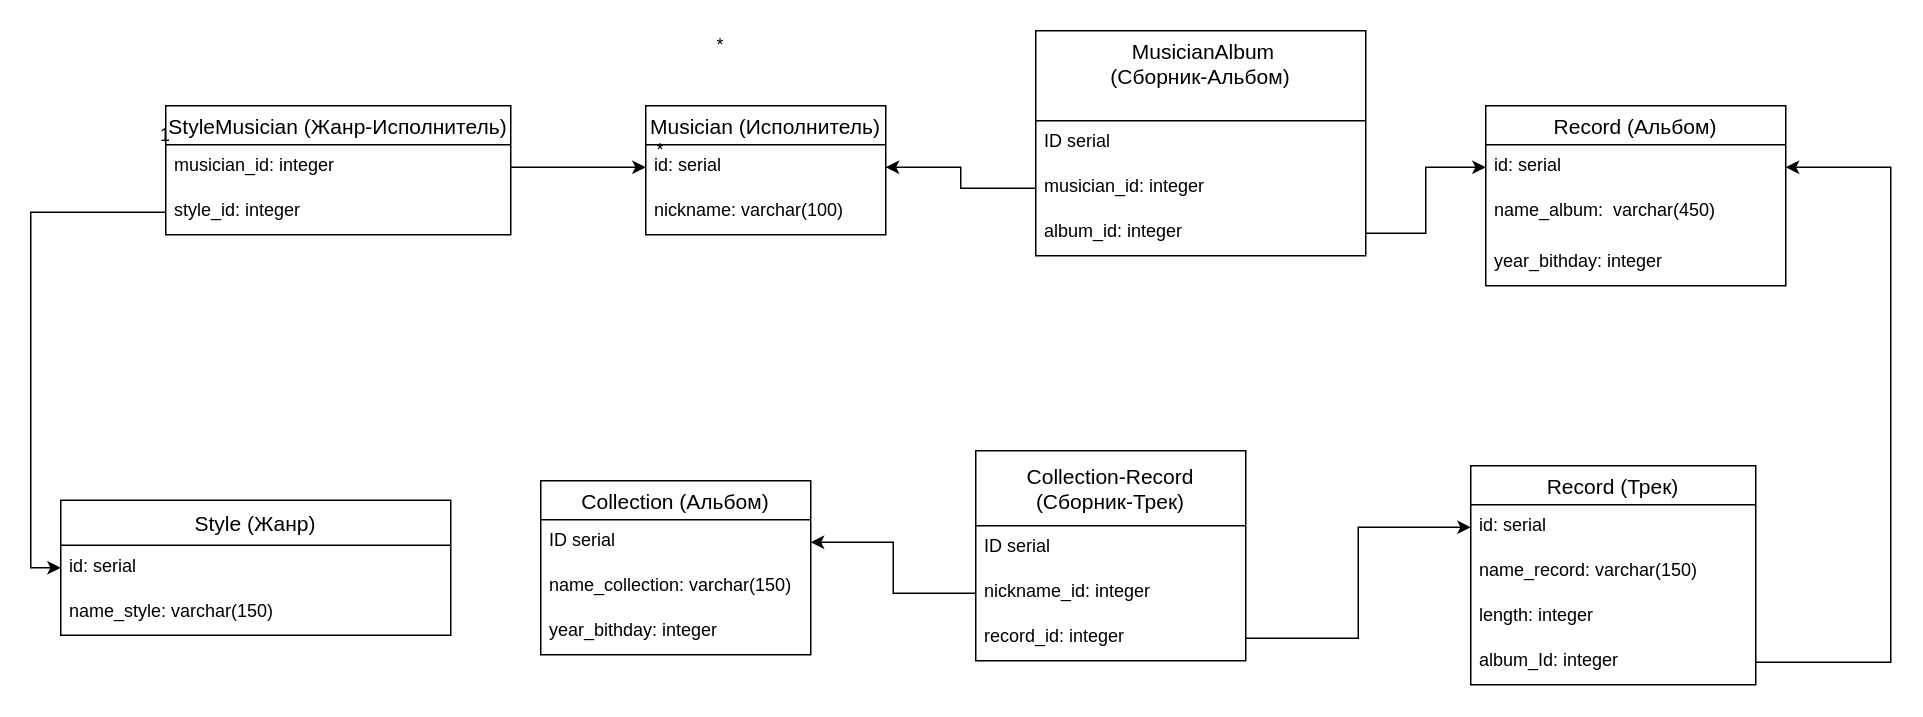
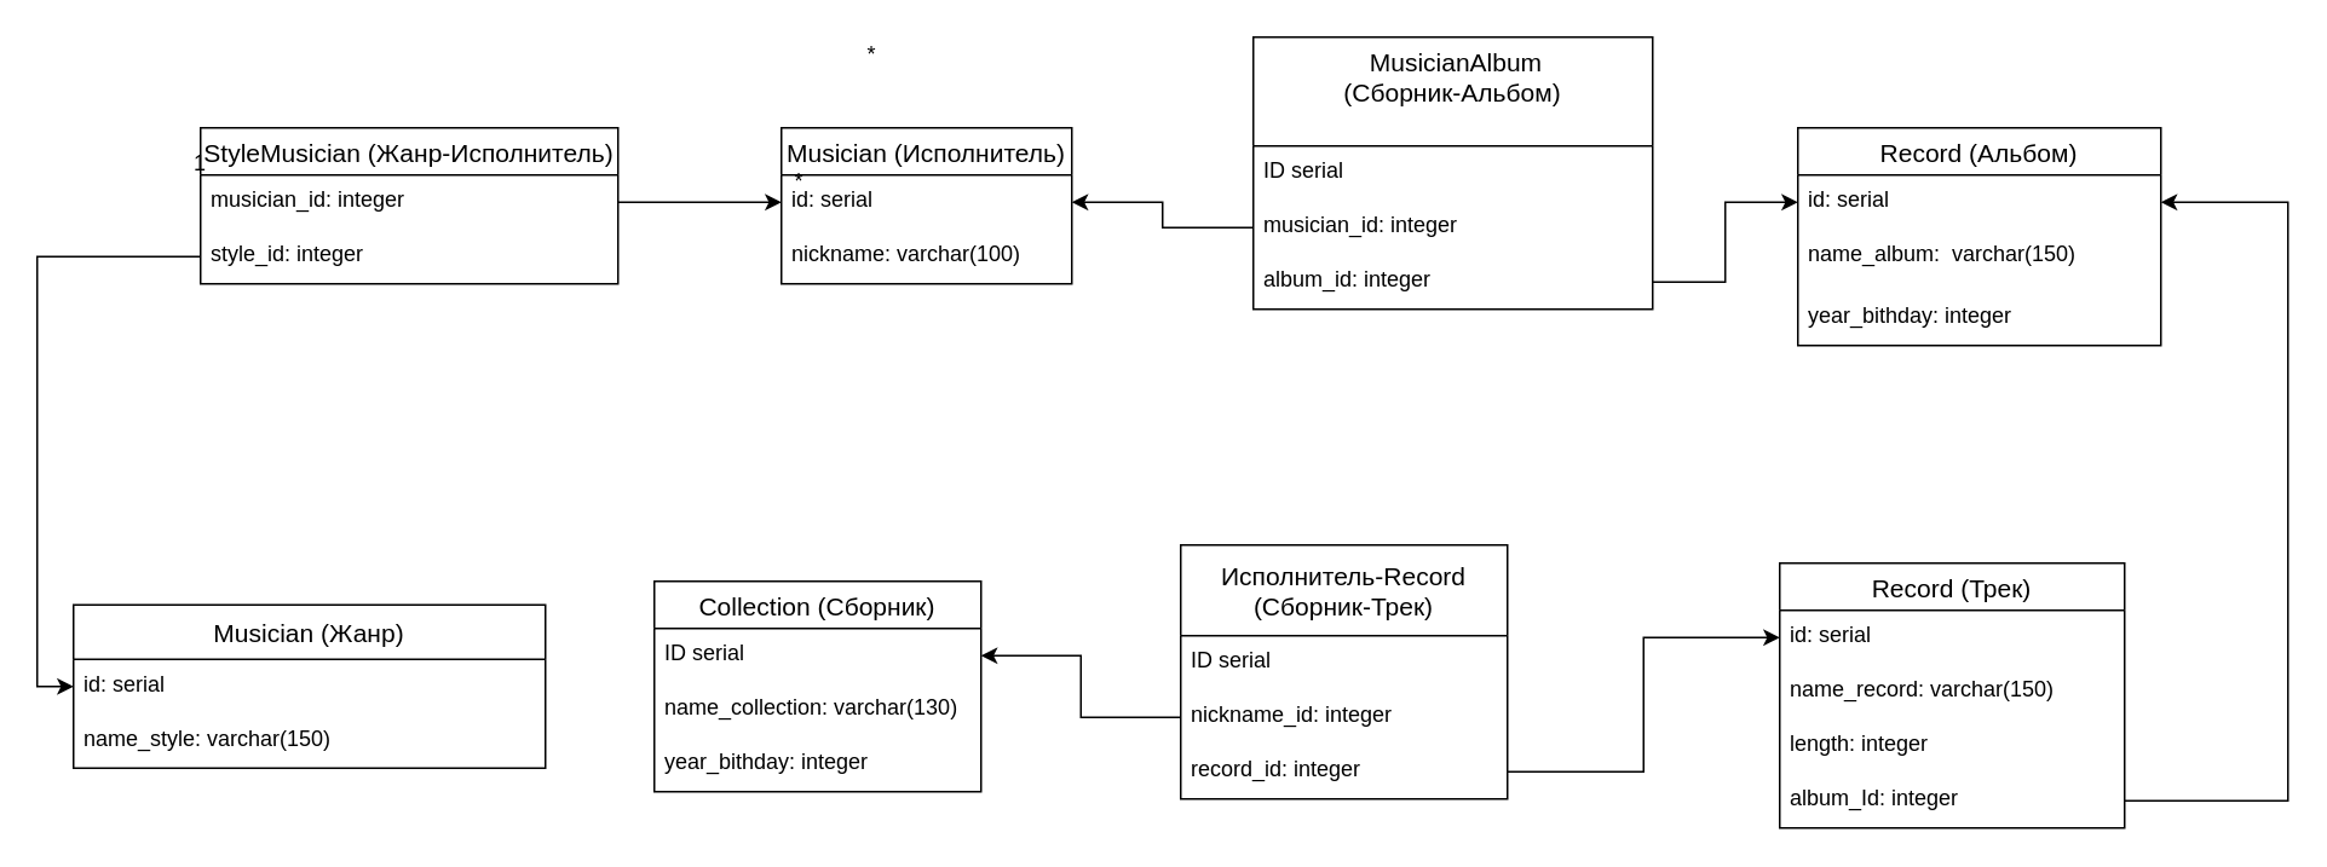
- <mxCell id="7" value="name_album:  varchar(450)" style="text;strokeColor=none;fillColor=none;spacingLeft=4;spacingRight=4;overflow=hidden;rotatable=0;points=[[0,0.5],[1,0.5]];portConstraint=eastwest;fontSize=12;" parent="5" vertex="1"><mxGeometry y="56" width="200" height="34" as="geometry" /></mxCell>
+ <mxCell id="7" value="name_album:  varchar(150)" style="text;strokeColor=none;fillColor=none;spacingLeft=4;spacingRight=4;overflow=hidden;rotatable=0;points=[[0,0.5],[1,0.5]];portConstraint=eastwest;fontSize=12;" parent="5" vertex="1"><mxGeometry y="56" width="200" height="34" as="geometry" /></mxCell>
- <mxCell id="36" value="Сollection-Record &#10;(Сборник-Трек)" style="swimlane;fontStyle=0;childLayout=stackLayout;horizontal=1;startSize=50;horizontalStack=0;resizeParent=1;resizeParentMax=0;resizeLast=0;collapsible=1;marginBottom=0;align=center;fontSize=14;" vertex="1" parent="1"><mxGeometry x="650" y="300" width="180" height="140" as="geometry" /></mxCell>
+ <mxCell id="36" value="Исполнитель-Record &#10;(Сборник-Трек)" style="swimlane;fontStyle=0;childLayout=stackLayout;horizontal=1;startSize=50;horizontalStack=0;resizeParent=1;resizeParentMax=0;resizeLast=0;collapsible=1;marginBottom=0;align=center;fontSize=14;" vertex="1" parent="1"><mxGeometry x="650" y="300" width="180" height="140" as="geometry" /></mxCell>
- <mxCell id="32" value="Сollection (Альбом)" style="swimlane;fontStyle=0;childLayout=stackLayout;horizontal=1;startSize=26;horizontalStack=0;resizeParent=1;resizeParentMax=0;resizeLast=0;collapsible=1;marginBottom=0;align=center;fontSize=14;" vertex="1" parent="1"><mxGeometry x="360" y="320" width="180" height="116" as="geometry" /></mxCell>
+ <mxCell id="32" value="Сollection (Сборник)" style="swimlane;fontStyle=0;childLayout=stackLayout;horizontal=1;startSize=26;horizontalStack=0;resizeParent=1;resizeParentMax=0;resizeLast=0;collapsible=1;marginBottom=0;align=center;fontSize=14;" vertex="1" parent="1"><mxGeometry x="360" y="320" width="180" height="116" as="geometry" /></mxCell>
- <mxCell id="14" value="Style (Жанр)" style="swimlane;fontStyle=0;childLayout=stackLayout;horizontal=1;startSize=30;horizontalStack=0;resizeParent=1;resizeParentMax=0;resizeLast=0;collapsible=1;marginBottom=0;align=center;fontSize=14;" parent="1" vertex="1"><mxGeometry x="40" y="333" width="260" height="90" as="geometry"><mxRectangle x="110" y="210" width="70" height="26" as="alternateBounds" /></mxGeometry></mxCell>
+ <mxCell id="14" value="Musician (Жанр)" style="swimlane;fontStyle=0;childLayout=stackLayout;horizontal=1;startSize=30;horizontalStack=0;resizeParent=1;resizeParentMax=0;resizeLast=0;collapsible=1;marginBottom=0;align=center;fontSize=14;" parent="1" vertex="1"><mxGeometry x="40" y="333" width="260" height="90" as="geometry"><mxRectangle x="110" y="210" width="70" height="26" as="alternateBounds" /></mxGeometry></mxCell>
- <mxCell id="34" value="name_collection: varchar(150)" style="text;strokeColor=none;fillColor=none;spacingLeft=4;spacingRight=4;overflow=hidden;rotatable=0;points=[[0,0.5],[1,0.5]];portConstraint=eastwest;fontSize=12;" vertex="1" parent="32"><mxGeometry y="56" width="180" height="30" as="geometry" /></mxCell>
+ <mxCell id="34" value="name_collection: varchar(130)" style="text;strokeColor=none;fillColor=none;spacingLeft=4;spacingRight=4;overflow=hidden;rotatable=0;points=[[0,0.5],[1,0.5]];portConstraint=eastwest;fontSize=12;" vertex="1" parent="32"><mxGeometry y="56" width="180" height="30" as="geometry" /></mxCell>
